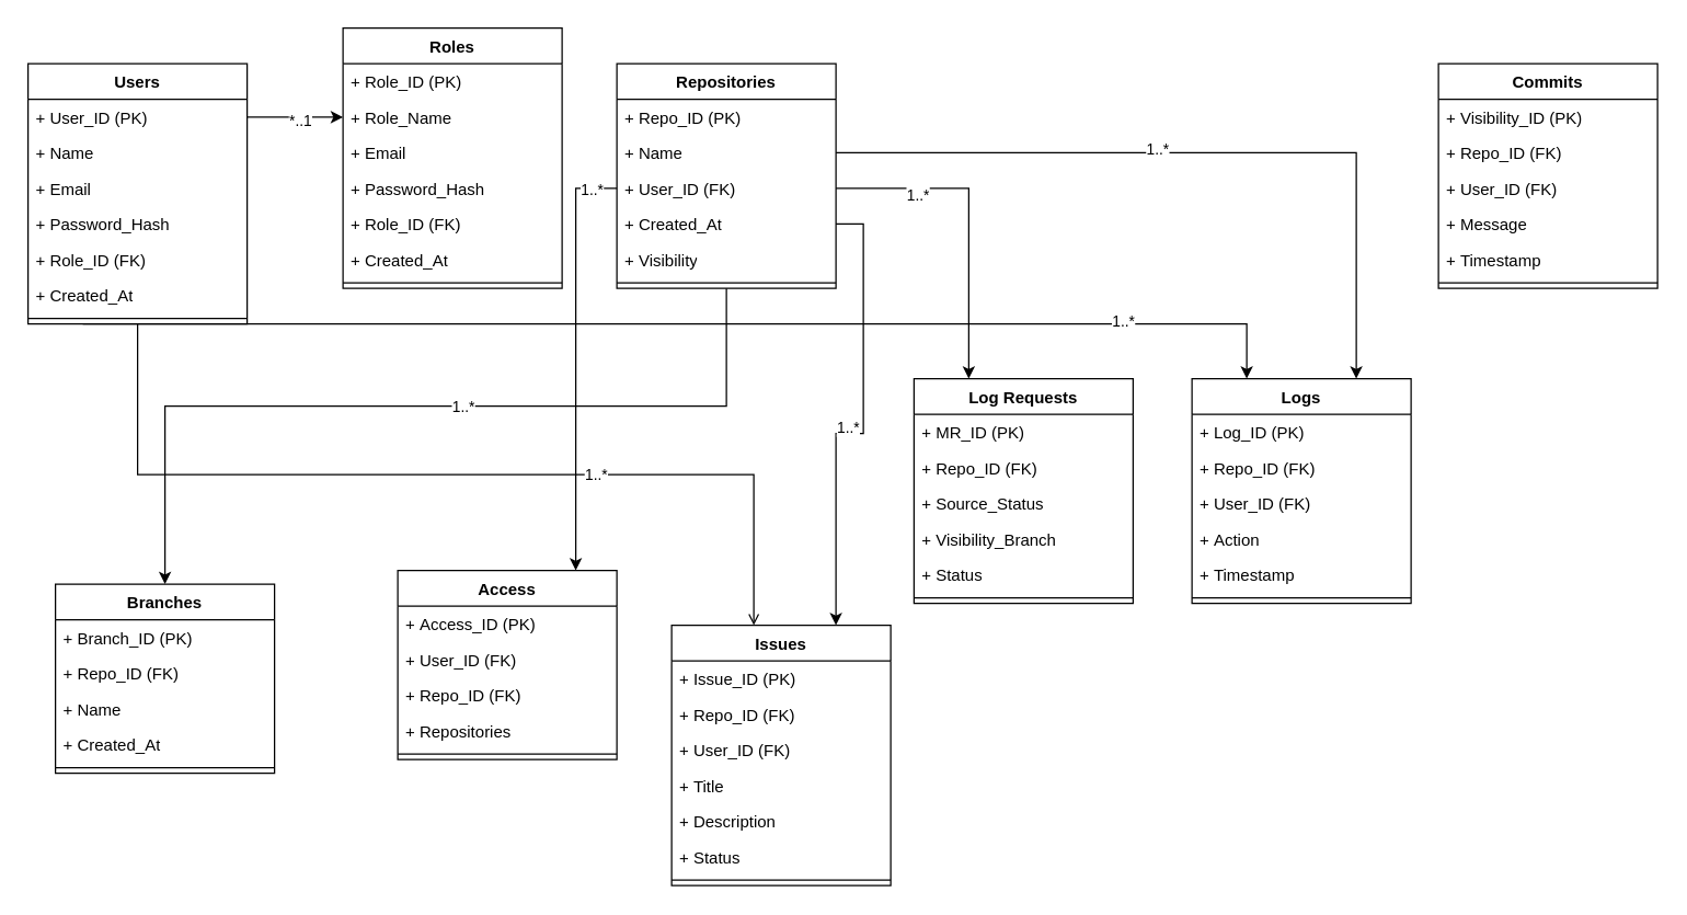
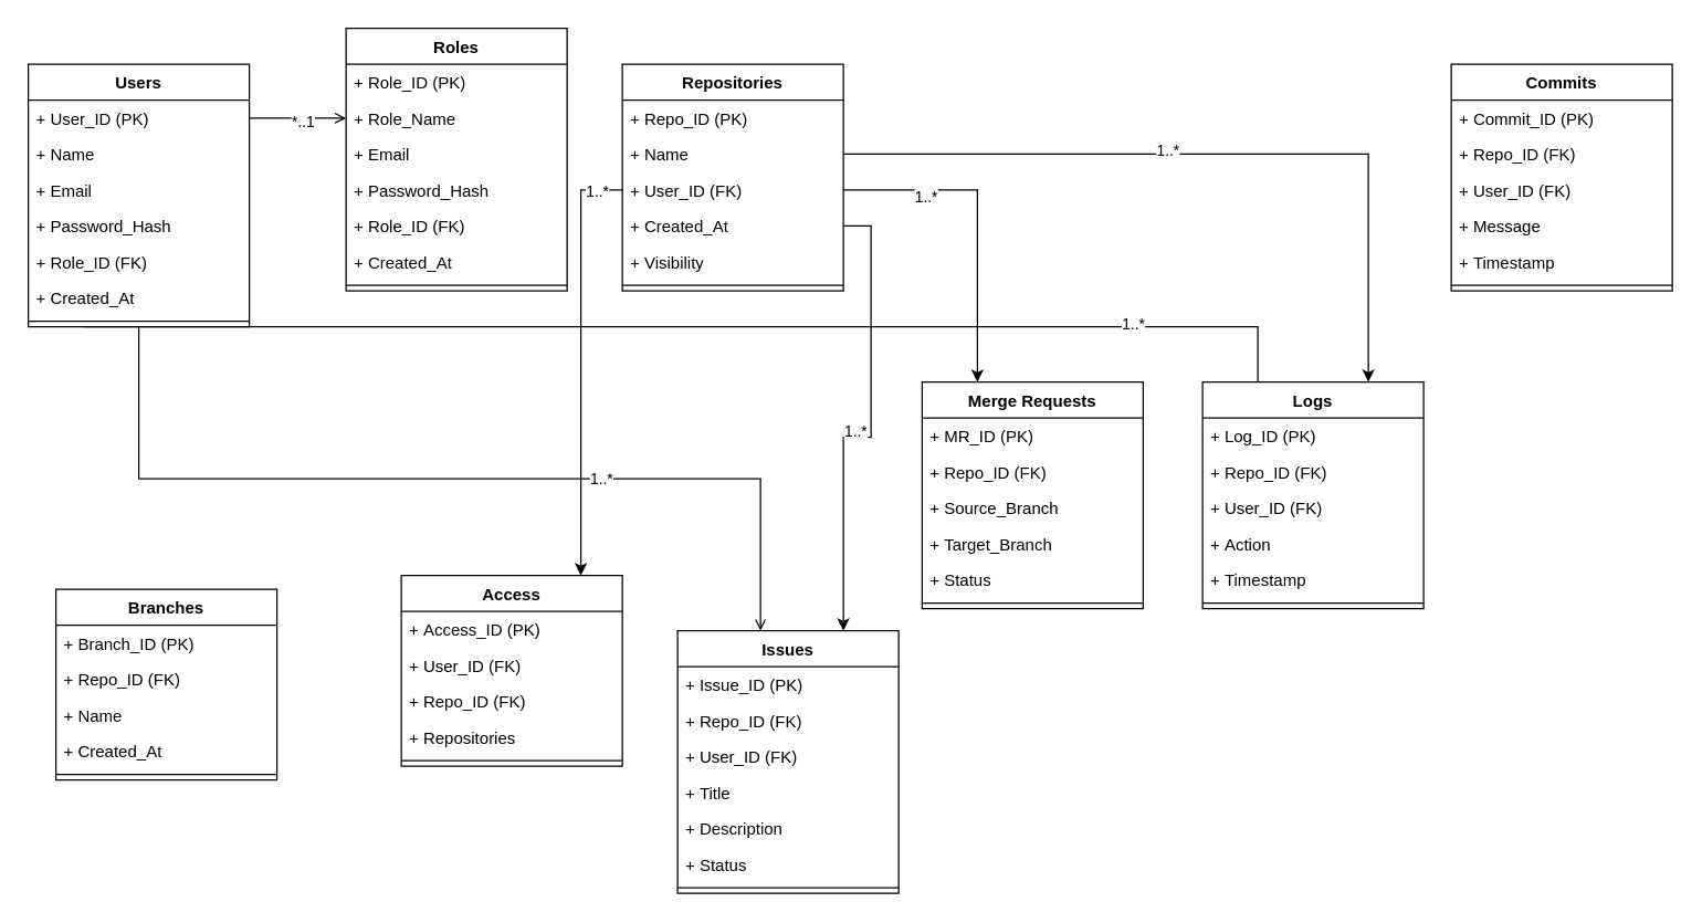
- <mxCell id="66" style="edgeStyle=orthogonalEdgeStyle;rounded=0;orthogonalLoop=1;jettySize=auto;html=1;exitX=1;exitY=0.5;exitDx=0;exitDy=0;entryX=0;entryY=0.5;entryDx=0;entryDy=0;" edge="1" parent="1" source="3" target="12"><mxGeometry relative="1" as="geometry" /></mxCell>
+ <mxCell id="66" style="edgeStyle=orthogonalEdgeStyle;rounded=0;orthogonalLoop=1;jettySize=auto;html=1;exitX=1;exitY=0.5;exitDx=0;exitDy=0;entryX=0;entryY=0.5;entryDx=0;entryDy=0;endArrow=open;" edge="1" parent="1" source="3" target="12"><mxGeometry relative="1" as="geometry" /></mxCell>
- <mxCell id="26" value="+&amp;nbsp;Visibility_ID (PK)" style="text;strokeColor=none;fillColor=none;align=left;verticalAlign=top;spacingLeft=4;spacingRight=4;overflow=hidden;rotatable=0;points=[[0,0.5],[1,0.5]];portConstraint=eastwest;whiteSpace=wrap;html=1;" parent="25" vertex="1"><mxGeometry y="26" width="160" height="26" as="geometry" /></mxCell>
+ <mxCell id="26" value="+&amp;nbsp;Commit_ID (PK)" style="text;strokeColor=none;fillColor=none;align=left;verticalAlign=top;spacingLeft=4;spacingRight=4;overflow=hidden;rotatable=0;points=[[0,0.5],[1,0.5]];portConstraint=eastwest;whiteSpace=wrap;html=1;" parent="25" vertex="1"><mxGeometry y="26" width="160" height="26" as="geometry" /></mxCell>
- <mxCell id="70" style="edgeStyle=orthogonalEdgeStyle;rounded=0;orthogonalLoop=1;jettySize=auto;html=1;exitX=0.25;exitY=1;exitDx=0;exitDy=0;entryX=0.25;entryY=0;entryDx=0;entryDy=0;" edge="1" parent="1" source="2" target="59"><mxGeometry relative="1" as="geometry"><Array as="points"><mxPoint x="910" y="236" /></Array></mxGeometry></mxCell>
+ <mxCell id="70" style="edgeStyle=orthogonalEdgeStyle;rounded=0;orthogonalLoop=1;jettySize=auto;html=1;exitX=0.25;exitY=1;exitDx=0;exitDy=0;entryX=0.25;entryY=0;entryDx=0;entryDy=0;endArrow=none;" edge="1" parent="1" source="2" target="59"><mxGeometry relative="1" as="geometry"><Array as="points"><mxPoint x="910" y="236" /></Array></mxGeometry></mxCell>
- <mxCell id="52" value="Log Requests" style="swimlane;fontStyle=1;align=center;verticalAlign=top;childLayout=stackLayout;horizontal=1;startSize=26;horizontalStack=0;resizeParent=1;resizeParentMax=0;resizeLast=0;collapsible=1;marginBottom=0;whiteSpace=wrap;html=1;" vertex="1" parent="1"><mxGeometry x="667" y="276" width="160" height="164" as="geometry" /></mxCell>
+ <mxCell id="52" value="Merge Requests" style="swimlane;fontStyle=1;align=center;verticalAlign=top;childLayout=stackLayout;horizontal=1;startSize=26;horizontalStack=0;resizeParent=1;resizeParentMax=0;resizeLast=0;collapsible=1;marginBottom=0;whiteSpace=wrap;html=1;" vertex="1" parent="1"><mxGeometry x="667" y="276" width="160" height="164" as="geometry" /></mxCell>
- <mxCell id="72" style="edgeStyle=orthogonalEdgeStyle;rounded=0;orthogonalLoop=1;jettySize=auto;html=1;exitX=0.5;exitY=1;exitDx=0;exitDy=0;" edge="1" parent="1" source="18" target="32"><mxGeometry relative="1" as="geometry"><Array as="points"><mxPoint x="530" y="296" /><mxPoint x="120" y="296" /></Array></mxGeometry></mxCell>
- <mxCell id="73" value="1..*" style="edgeLabel;html=1;align=center;verticalAlign=middle;resizable=0;points=[];" vertex="1" connectable="0" parent="72"><mxGeometry x="-0.108" relative="1" as="geometry"><mxPoint as="offset" /></mxGeometry></mxCell>
- <mxCell id="55" value="+&amp;nbsp;Source_Status" style="text;strokeColor=none;fillColor=none;align=left;verticalAlign=top;spacingLeft=4;spacingRight=4;overflow=hidden;rotatable=0;points=[[0,0.5],[1,0.5]];portConstraint=eastwest;whiteSpace=wrap;html=1;" vertex="1" parent="52"><mxGeometry y="78" width="160" height="26" as="geometry" /></mxCell>
+ <mxCell id="55" value="+&amp;nbsp;Source_Branch" style="text;strokeColor=none;fillColor=none;align=left;verticalAlign=top;spacingLeft=4;spacingRight=4;overflow=hidden;rotatable=0;points=[[0,0.5],[1,0.5]];portConstraint=eastwest;whiteSpace=wrap;html=1;" vertex="1" parent="52"><mxGeometry y="78" width="160" height="26" as="geometry" /></mxCell>
- <mxCell id="56" value="+&amp;nbsp;Visibility_Branch" style="text;strokeColor=none;fillColor=none;align=left;verticalAlign=top;spacingLeft=4;spacingRight=4;overflow=hidden;rotatable=0;points=[[0,0.5],[1,0.5]];portConstraint=eastwest;whiteSpace=wrap;html=1;" vertex="1" parent="52"><mxGeometry y="104" width="160" height="26" as="geometry" /></mxCell>
+ <mxCell id="56" value="+&amp;nbsp;Target_Branch" style="text;strokeColor=none;fillColor=none;align=left;verticalAlign=top;spacingLeft=4;spacingRight=4;overflow=hidden;rotatable=0;points=[[0,0.5],[1,0.5]];portConstraint=eastwest;whiteSpace=wrap;html=1;" vertex="1" parent="52"><mxGeometry y="104" width="160" height="26" as="geometry" /></mxCell>
